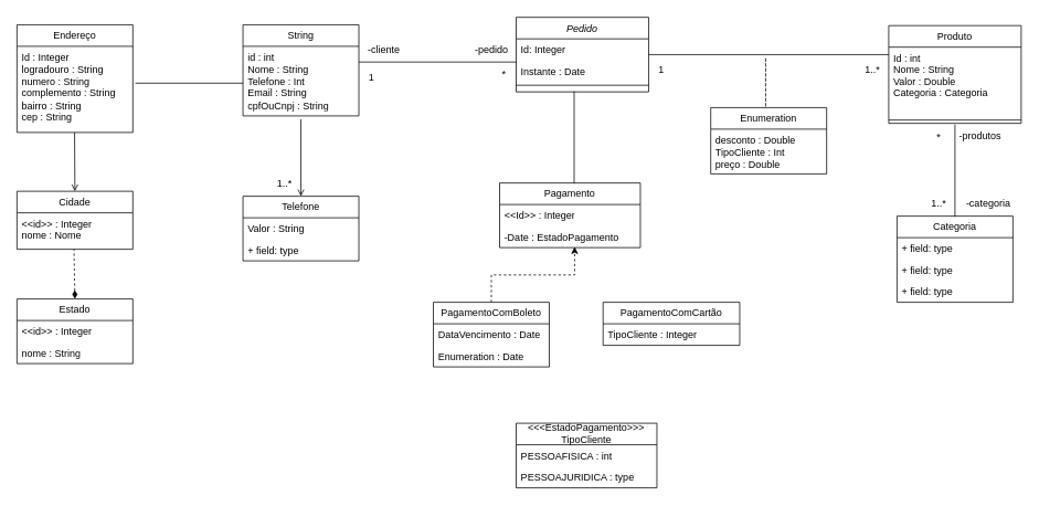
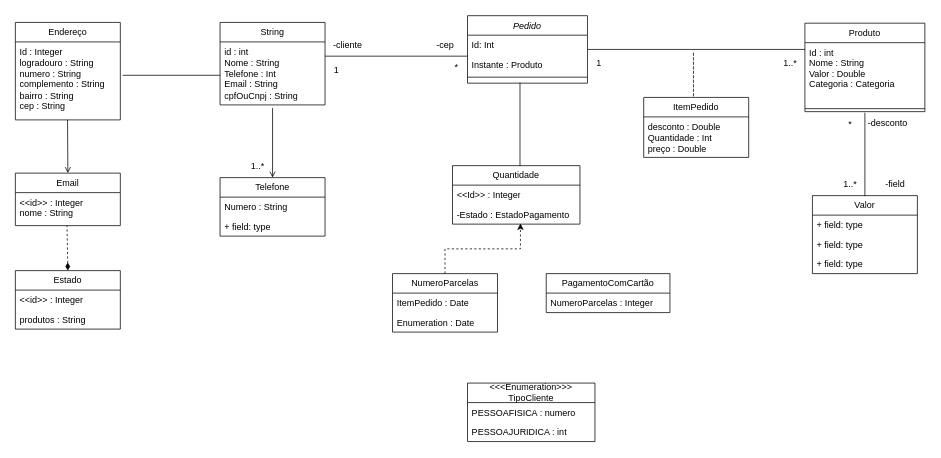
- <mxCell id="34" value="-pedido" style="text;html=1;align=center;verticalAlign=middle;resizable=0;points=[];autosize=1;strokeColor=none;fillColor=none;" parent="1" vertex="1"><mxGeometry x="563" y="44" width="60" height="30" as="geometry" /></mxCell>
+ <mxCell id="34" value="-cep" style="text;html=1;align=center;verticalAlign=middle;resizable=0;points=[];autosize=1;strokeColor=none;fillColor=none;" parent="1" vertex="1"><mxGeometry x="563" y="44" width="60" height="30" as="geometry" /></mxCell>
- <mxCell id="3" value="Id: Integer" style="text;align=left;verticalAlign=top;spacingLeft=4;spacingRight=4;overflow=hidden;rotatable=0;points=[[0,0.5],[1,0.5]];portConstraint=eastwest;" parent="2" vertex="1"><mxGeometry y="26" width="160" height="26" as="geometry" /></mxCell>
+ <mxCell id="3" value="Id: Int" style="text;align=left;verticalAlign=top;spacingLeft=4;spacingRight=4;overflow=hidden;rotatable=0;points=[[0,0.5],[1,0.5]];portConstraint=eastwest;" parent="2" vertex="1"><mxGeometry y="26" width="160" height="26" as="geometry" /></mxCell>
- <mxCell id="4" value="Instante : Date" style="text;align=left;verticalAlign=top;spacingLeft=4;spacingRight=4;overflow=hidden;rotatable=0;points=[[0,0.5],[1,0.5]];portConstraint=eastwest;rounded=0;shadow=0;html=0;" parent="2" vertex="1"><mxGeometry y="52" width="160" height="26" as="geometry" /></mxCell>
+ <mxCell id="4" value="Instante : Produto" style="text;align=left;verticalAlign=top;spacingLeft=4;spacingRight=4;overflow=hidden;rotatable=0;points=[[0,0.5],[1,0.5]];portConstraint=eastwest;rounded=0;shadow=0;html=0;" parent="2" vertex="1"><mxGeometry y="52" width="160" height="26" as="geometry" /></mxCell>
- <mxCell id="12" value="Enumeration" style="swimlane;fontStyle=0;childLayout=stackLayout;horizontal=1;startSize=26;fillColor=none;horizontalStack=0;resizeParent=1;resizeParentMax=0;resizeLast=0;collapsible=1;marginBottom=0;whiteSpace=wrap;html=1;" parent="1" vertex="1"><mxGeometry x="858" y="129" width="140" height="80" as="geometry" /></mxCell>
+ <mxCell id="12" value="ItemPedido" style="swimlane;fontStyle=0;childLayout=stackLayout;horizontal=1;startSize=26;fillColor=none;horizontalStack=0;resizeParent=1;resizeParentMax=0;resizeLast=0;collapsible=1;marginBottom=0;whiteSpace=wrap;html=1;" parent="1" vertex="1"><mxGeometry x="858" y="129" width="140" height="80" as="geometry" /></mxCell>
- <mxCell id="32" value="-produtos" style="text;html=1;align=center;verticalAlign=middle;resizable=0;points=[];autosize=1;strokeColor=none;fillColor=none;" parent="1" vertex="1"><mxGeometry x="1148" y="148" width="70" height="30" as="geometry" /></mxCell>
+ <mxCell id="32" value="-desconto" style="text;html=1;align=center;verticalAlign=middle;resizable=0;points=[];autosize=1;strokeColor=none;fillColor=none;" parent="1" vertex="1"><mxGeometry x="1148" y="148" width="70" height="30" as="geometry" /></mxCell>
- <mxCell id="13" value="desconto : Double&lt;div&gt;TipoCliente : Int&lt;/div&gt;&lt;div&gt;preço : Double&lt;/div&gt;&lt;div&gt;&lt;br&gt;&lt;/div&gt;" style="text;strokeColor=none;fillColor=none;align=left;verticalAlign=top;spacingLeft=4;spacingRight=4;overflow=hidden;rotatable=0;points=[[0,0.5],[1,0.5]];portConstraint=eastwest;whiteSpace=wrap;html=1;" parent="12" vertex="1"><mxGeometry y="26" width="140" height="54" as="geometry" /></mxCell>
+ <mxCell id="13" value="desconto : Double&lt;div&gt;Quantidade : Int&lt;/div&gt;&lt;div&gt;preço : Double&lt;/div&gt;&lt;div&gt;&lt;br&gt;&lt;/div&gt;" style="text;strokeColor=none;fillColor=none;align=left;verticalAlign=top;spacingLeft=4;spacingRight=4;overflow=hidden;rotatable=0;points=[[0,0.5],[1,0.5]];portConstraint=eastwest;whiteSpace=wrap;html=1;" parent="12" vertex="1"><mxGeometry y="26" width="140" height="54" as="geometry" /></mxCell>
- <mxCell id="42" value="Pagamento" style="swimlane;fontStyle=0;childLayout=stackLayout;horizontal=1;startSize=26;fillColor=none;horizontalStack=0;resizeParent=1;resizeParentMax=0;resizeLast=0;collapsible=1;marginBottom=0;whiteSpace=wrap;html=1;" vertex="1" parent="1"><mxGeometry x="603" y="220" width="170" height="78" as="geometry" /></mxCell>
+ <mxCell id="42" value="Quantidade" style="swimlane;fontStyle=0;childLayout=stackLayout;horizontal=1;startSize=26;fillColor=none;horizontalStack=0;resizeParent=1;resizeParentMax=0;resizeLast=0;collapsible=1;marginBottom=0;whiteSpace=wrap;html=1;" vertex="1" parent="1"><mxGeometry x="603" y="220" width="170" height="78" as="geometry" /></mxCell>
- <mxCell id="53" value="Cidade" style="swimlane;fontStyle=0;childLayout=stackLayout;horizontal=1;startSize=26;fillColor=none;horizontalStack=0;resizeParent=1;resizeParentMax=0;resizeLast=0;collapsible=1;marginBottom=0;whiteSpace=wrap;html=1;" vertex="1" parent="1"><mxGeometry x="20" y="230" width="140" height="70" as="geometry" /></mxCell>
+ <mxCell id="53" value="Email" style="swimlane;fontStyle=0;childLayout=stackLayout;horizontal=1;startSize=26;fillColor=none;horizontalStack=0;resizeParent=1;resizeParentMax=0;resizeLast=0;collapsible=1;marginBottom=0;whiteSpace=wrap;html=1;" vertex="1" parent="1"><mxGeometry x="20" y="230" width="140" height="70" as="geometry" /></mxCell>
- <mxCell id="31" value="-categoria" style="text;html=1;align=center;verticalAlign=middle;resizable=0;points=[];autosize=1;strokeColor=none;fillColor=none;" parent="1" vertex="1"><mxGeometry x="1153" y="230" width="80" height="30" as="geometry" /></mxCell>
+ <mxCell id="31" value="-field" style="text;html=1;align=center;verticalAlign=middle;resizable=0;points=[];autosize=1;strokeColor=none;fillColor=none;" parent="1" vertex="1"><mxGeometry x="1153" y="230" width="80" height="30" as="geometry" /></mxCell>
- <mxCell id="24" value="Categoria" style="swimlane;fontStyle=0;childLayout=stackLayout;horizontal=1;startSize=26;fillColor=none;horizontalStack=0;resizeParent=1;resizeParentMax=0;resizeLast=0;collapsible=1;marginBottom=0;whiteSpace=wrap;html=1;" parent="1" vertex="1"><mxGeometry x="1083" y="260" width="140" height="104" as="geometry" /></mxCell>
+ <mxCell id="24" value="Valor" style="swimlane;fontStyle=0;childLayout=stackLayout;horizontal=1;startSize=26;fillColor=none;horizontalStack=0;resizeParent=1;resizeParentMax=0;resizeLast=0;collapsible=1;marginBottom=0;whiteSpace=wrap;html=1;" parent="1" vertex="1"><mxGeometry x="1083" y="260" width="140" height="104" as="geometry" /></mxCell>
- <mxCell id="54" value="&amp;lt;&amp;lt;id&amp;gt;&amp;gt; : Integer&lt;div&gt;nome : Nome&lt;/div&gt;" style="text;strokeColor=none;fillColor=none;align=left;verticalAlign=top;spacingLeft=4;spacingRight=4;overflow=hidden;rotatable=0;points=[[0,0.5],[1,0.5]];portConstraint=eastwest;whiteSpace=wrap;html=1;" vertex="1" parent="53"><mxGeometry y="26" width="140" height="44" as="geometry" /></mxCell>
+ <mxCell id="54" value="&amp;lt;&amp;lt;id&amp;gt;&amp;gt; : Integer&lt;div&gt;nome : String&lt;/div&gt;" style="text;strokeColor=none;fillColor=none;align=left;verticalAlign=top;spacingLeft=4;spacingRight=4;overflow=hidden;rotatable=0;points=[[0,0.5],[1,0.5]];portConstraint=eastwest;whiteSpace=wrap;html=1;" vertex="1" parent="53"><mxGeometry y="26" width="140" height="44" as="geometry" /></mxCell>
- <mxCell id="22" value="Valor : String" style="text;strokeColor=none;fillColor=none;align=left;verticalAlign=top;spacingLeft=4;spacingRight=4;overflow=hidden;rotatable=0;points=[[0,0.5],[1,0.5]];portConstraint=eastwest;whiteSpace=wrap;html=1;" parent="21" vertex="1"><mxGeometry y="26" width="140" height="26" as="geometry" /></mxCell>
+ <mxCell id="22" value="Numero : String" style="text;strokeColor=none;fillColor=none;align=left;verticalAlign=top;spacingLeft=4;spacingRight=4;overflow=hidden;rotatable=0;points=[[0,0.5],[1,0.5]];portConstraint=eastwest;whiteSpace=wrap;html=1;" parent="21" vertex="1"><mxGeometry y="26" width="140" height="26" as="geometry" /></mxCell>
- <mxCell id="44" value="-Date : EstadoPagamento" style="text;strokeColor=none;fillColor=none;align=left;verticalAlign=top;spacingLeft=4;spacingRight=4;overflow=hidden;rotatable=0;points=[[0,0.5],[1,0.5]];portConstraint=eastwest;whiteSpace=wrap;html=1;" vertex="1" parent="42"><mxGeometry y="52" width="170" height="26" as="geometry" /></mxCell>
+ <mxCell id="44" value="-Estado : EstadoPagamento" style="text;strokeColor=none;fillColor=none;align=left;verticalAlign=top;spacingLeft=4;spacingRight=4;overflow=hidden;rotatable=0;points=[[0,0.5],[1,0.5]];portConstraint=eastwest;whiteSpace=wrap;html=1;" vertex="1" parent="42"><mxGeometry y="52" width="170" height="26" as="geometry" /></mxCell>
- <mxCell id="45" value="PagamentoComBoleto" style="swimlane;fontStyle=0;childLayout=stackLayout;horizontal=1;startSize=26;fillColor=none;horizontalStack=0;resizeParent=1;resizeParentMax=0;resizeLast=0;collapsible=1;marginBottom=0;whiteSpace=wrap;html=1;" vertex="1" parent="1"><mxGeometry x="523" y="364" width="140" height="78" as="geometry" /></mxCell>
+ <mxCell id="45" value="NumeroParcelas" style="swimlane;fontStyle=0;childLayout=stackLayout;horizontal=1;startSize=26;fillColor=none;horizontalStack=0;resizeParent=1;resizeParentMax=0;resizeLast=0;collapsible=1;marginBottom=0;whiteSpace=wrap;html=1;" vertex="1" parent="1"><mxGeometry x="523" y="364" width="140" height="78" as="geometry" /></mxCell>
- <mxCell id="46" value="DataVencimento : Date" style="text;strokeColor=none;fillColor=none;align=left;verticalAlign=top;spacingLeft=4;spacingRight=4;overflow=hidden;rotatable=0;points=[[0,0.5],[1,0.5]];portConstraint=eastwest;whiteSpace=wrap;html=1;" vertex="1" parent="45"><mxGeometry y="26" width="140" height="26" as="geometry" /></mxCell>
+ <mxCell id="46" value="ItemPedido : Date" style="text;strokeColor=none;fillColor=none;align=left;verticalAlign=top;spacingLeft=4;spacingRight=4;overflow=hidden;rotatable=0;points=[[0,0.5],[1,0.5]];portConstraint=eastwest;whiteSpace=wrap;html=1;" vertex="1" parent="45"><mxGeometry y="26" width="140" height="26" as="geometry" /></mxCell>
- <mxCell id="50" value="TipoCliente : Integer" style="text;strokeColor=none;fillColor=none;align=left;verticalAlign=top;spacingLeft=4;spacingRight=4;overflow=hidden;rotatable=0;points=[[0,0.5],[1,0.5]];portConstraint=eastwest;whiteSpace=wrap;html=1;" vertex="1" parent="49"><mxGeometry y="26" width="165" height="26" as="geometry" /></mxCell>
+ <mxCell id="50" value="NumeroParcelas : Integer" style="text;strokeColor=none;fillColor=none;align=left;verticalAlign=top;spacingLeft=4;spacingRight=4;overflow=hidden;rotatable=0;points=[[0,0.5],[1,0.5]];portConstraint=eastwest;whiteSpace=wrap;html=1;" vertex="1" parent="49"><mxGeometry y="26" width="165" height="26" as="geometry" /></mxCell>
- <mxCell id="57" value="nome : String" style="text;strokeColor=none;fillColor=none;align=left;verticalAlign=top;spacingLeft=4;spacingRight=4;overflow=hidden;rotatable=0;points=[[0,0.5],[1,0.5]];portConstraint=eastwest;whiteSpace=wrap;html=1;" vertex="1" parent="55"><mxGeometry y="52" width="140" height="26" as="geometry" /></mxCell>
+ <mxCell id="57" value="produtos : String" style="text;strokeColor=none;fillColor=none;align=left;verticalAlign=top;spacingLeft=4;spacingRight=4;overflow=hidden;rotatable=0;points=[[0,0.5],[1,0.5]];portConstraint=eastwest;whiteSpace=wrap;html=1;" vertex="1" parent="55"><mxGeometry y="52" width="140" height="26" as="geometry" /></mxCell>
- <mxCell id="35" value="&amp;lt;&amp;lt;&amp;lt;EstadoPagamento&amp;gt;&amp;gt;&amp;gt;&lt;div&gt;TipoCliente&lt;/div&gt;" style="swimlane;fontStyle=0;childLayout=stackLayout;horizontal=1;startSize=26;fillColor=none;horizontalStack=0;resizeParent=1;resizeParentMax=0;resizeLast=0;collapsible=1;marginBottom=0;whiteSpace=wrap;html=1;" parent="1" vertex="1"><mxGeometry x="623" y="510" width="170" height="78" as="geometry" /></mxCell>
+ <mxCell id="35" value="&amp;lt;&amp;lt;&amp;lt;Enumeration&amp;gt;&amp;gt;&amp;gt;&lt;div&gt;TipoCliente&lt;/div&gt;" style="swimlane;fontStyle=0;childLayout=stackLayout;horizontal=1;startSize=26;fillColor=none;horizontalStack=0;resizeParent=1;resizeParentMax=0;resizeLast=0;collapsible=1;marginBottom=0;whiteSpace=wrap;html=1;" parent="1" vertex="1"><mxGeometry x="623" y="510" width="170" height="78" as="geometry" /></mxCell>
- <mxCell id="36" value="PESSOAFISICA : int" style="text;strokeColor=none;fillColor=none;align=left;verticalAlign=top;spacingLeft=4;spacingRight=4;overflow=hidden;rotatable=0;points=[[0,0.5],[1,0.5]];portConstraint=eastwest;whiteSpace=wrap;html=1;" parent="35" vertex="1"><mxGeometry y="26" width="170" height="26" as="geometry" /></mxCell>
+ <mxCell id="36" value="PESSOAFISICA : numero" style="text;strokeColor=none;fillColor=none;align=left;verticalAlign=top;spacingLeft=4;spacingRight=4;overflow=hidden;rotatable=0;points=[[0,0.5],[1,0.5]];portConstraint=eastwest;whiteSpace=wrap;html=1;" parent="35" vertex="1"><mxGeometry y="26" width="170" height="26" as="geometry" /></mxCell>
- <mxCell id="37" value="PESSOAJURIDICA : type" style="text;strokeColor=none;fillColor=none;align=left;verticalAlign=top;spacingLeft=4;spacingRight=4;overflow=hidden;rotatable=0;points=[[0,0.5],[1,0.5]];portConstraint=eastwest;whiteSpace=wrap;html=1;" parent="35" vertex="1"><mxGeometry y="52" width="170" height="26" as="geometry" /></mxCell>
+ <mxCell id="37" value="PESSOAJURIDICA : int" style="text;strokeColor=none;fillColor=none;align=left;verticalAlign=top;spacingLeft=4;spacingRight=4;overflow=hidden;rotatable=0;points=[[0,0.5],[1,0.5]];portConstraint=eastwest;whiteSpace=wrap;html=1;" parent="35" vertex="1"><mxGeometry y="52" width="170" height="26" as="geometry" /></mxCell>
